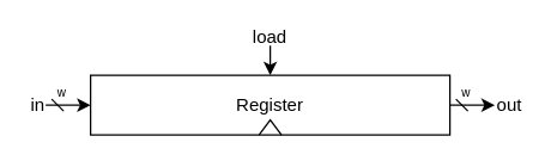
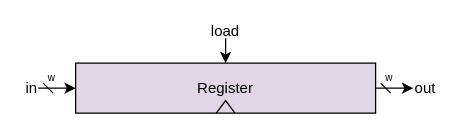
- <mxCell id="5" value="Register" style="rounded=0;whiteSpace=wrap;html=1;" parent="1" vertex="1"><mxGeometry x="60" y="50" width="240" height="40" as="geometry" /></mxCell>
+ <mxCell id="5" value="Register" style="rounded=0;whiteSpace=wrap;html=1;fillColor=#e1d5e7;" parent="1" vertex="1"><mxGeometry x="60" y="50" width="240" height="40" as="geometry" /></mxCell>
